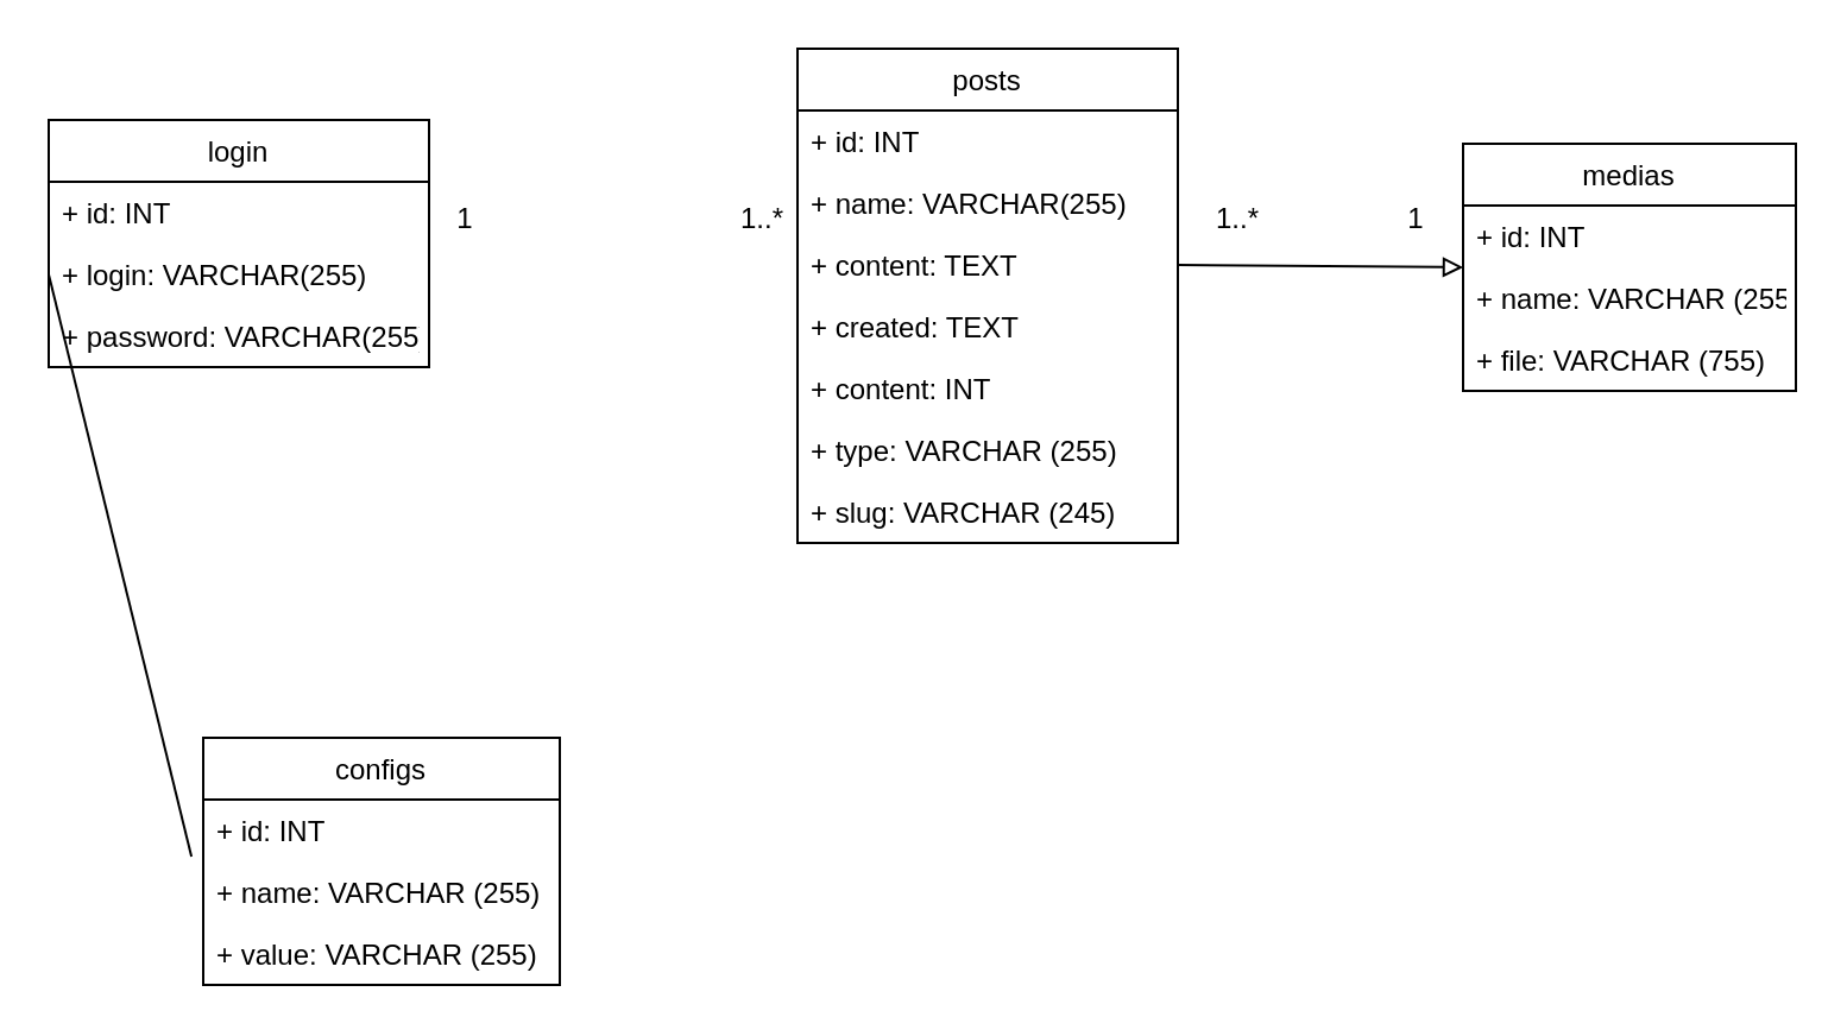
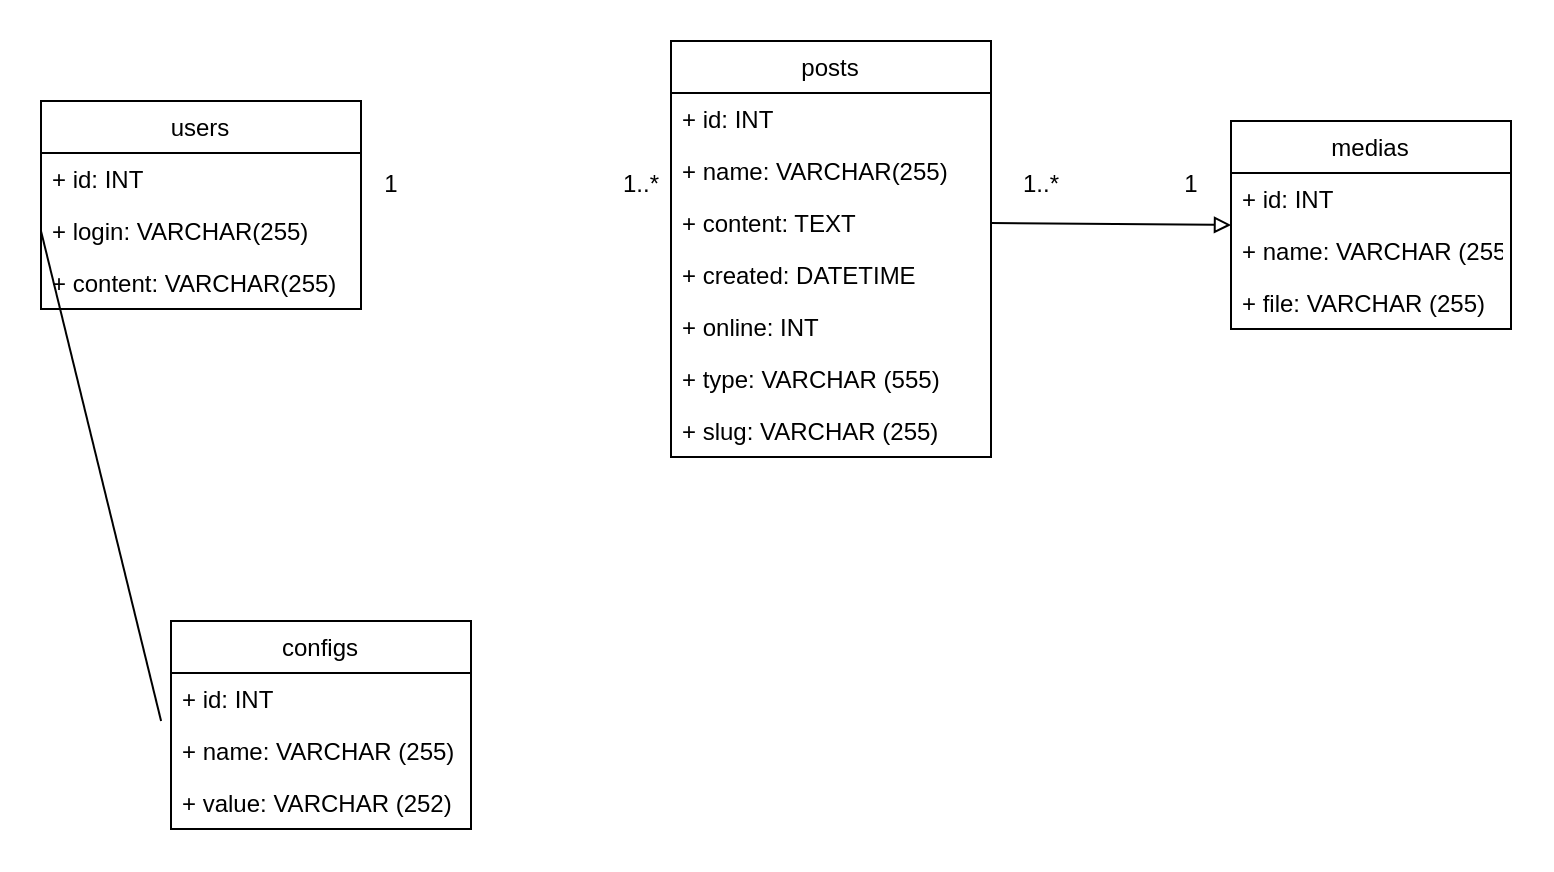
- <mxCell id="2" value="login" style="swimlane;fontStyle=0;childLayout=stackLayout;horizontal=1;startSize=26;fillColor=none;horizontalStack=0;resizeParent=1;resizeParentMax=0;resizeLast=0;collapsible=1;marginBottom=0;" vertex="1" parent="1"><mxGeometry x="20" y="50" width="160" height="104" as="geometry" /></mxCell>
+ <mxCell id="2" value="users" style="swimlane;fontStyle=0;childLayout=stackLayout;horizontal=1;startSize=26;fillColor=none;horizontalStack=0;resizeParent=1;resizeParentMax=0;resizeLast=0;collapsible=1;marginBottom=0;" vertex="1" parent="1"><mxGeometry x="20" y="50" width="160" height="104" as="geometry" /></mxCell>
- <mxCell id="10" value="+ created: TEXT" style="text;strokeColor=none;fillColor=none;align=left;verticalAlign=top;spacingLeft=4;spacingRight=4;overflow=hidden;rotatable=0;points=[[0,0.5],[1,0.5]];portConstraint=eastwest;" vertex="1" parent="6"><mxGeometry y="104" width="160" height="26" as="geometry" /></mxCell>
+ <mxCell id="10" value="+ created: DATETIME" style="text;strokeColor=none;fillColor=none;align=left;verticalAlign=top;spacingLeft=4;spacingRight=4;overflow=hidden;rotatable=0;points=[[0,0.5],[1,0.5]];portConstraint=eastwest;" vertex="1" parent="6"><mxGeometry y="104" width="160" height="26" as="geometry" /></mxCell>
- <mxCell id="5" value="+ password: VARCHAR(255)" style="text;strokeColor=none;fillColor=none;align=left;verticalAlign=top;spacingLeft=4;spacingRight=4;overflow=hidden;rotatable=0;points=[[0,0.5],[1,0.5]];portConstraint=eastwest;" vertex="1" parent="2"><mxGeometry y="78" width="160" height="26" as="geometry" /></mxCell>
+ <mxCell id="5" value="+ content: VARCHAR(255)" style="text;strokeColor=none;fillColor=none;align=left;verticalAlign=top;spacingLeft=4;spacingRight=4;overflow=hidden;rotatable=0;points=[[0,0.5],[1,0.5]];portConstraint=eastwest;" vertex="1" parent="2"><mxGeometry y="78" width="160" height="26" as="geometry" /></mxCell>
- <mxCell id="21" value="+ file: VARCHAR (755)" style="text;strokeColor=none;fillColor=none;align=left;verticalAlign=top;spacingLeft=4;spacingRight=4;overflow=hidden;rotatable=0;points=[[0,0.5],[1,0.5]];portConstraint=eastwest;" vertex="1" parent="18"><mxGeometry y="78" width="140" height="26" as="geometry" /></mxCell>
+ <mxCell id="21" value="+ file: VARCHAR (255)" style="text;strokeColor=none;fillColor=none;align=left;verticalAlign=top;spacingLeft=4;spacingRight=4;overflow=hidden;rotatable=0;points=[[0,0.5],[1,0.5]];portConstraint=eastwest;" vertex="1" parent="18"><mxGeometry y="78" width="140" height="26" as="geometry" /></mxCell>
- <mxCell id="11" value="+ content: INT" style="text;strokeColor=none;fillColor=none;align=left;verticalAlign=top;spacingLeft=4;spacingRight=4;overflow=hidden;rotatable=0;points=[[0,0.5],[1,0.5]];portConstraint=eastwest;" vertex="1" parent="6"><mxGeometry y="130" width="160" height="26" as="geometry" /></mxCell>
+ <mxCell id="11" value="+ online: INT" style="text;strokeColor=none;fillColor=none;align=left;verticalAlign=top;spacingLeft=4;spacingRight=4;overflow=hidden;rotatable=0;points=[[0,0.5],[1,0.5]];portConstraint=eastwest;" vertex="1" parent="6"><mxGeometry y="130" width="160" height="26" as="geometry" /></mxCell>
- <mxCell id="12" value="+ type: VARCHAR (255)" style="text;strokeColor=none;fillColor=none;align=left;verticalAlign=top;spacingLeft=4;spacingRight=4;overflow=hidden;rotatable=0;points=[[0,0.5],[1,0.5]];portConstraint=eastwest;" vertex="1" parent="6"><mxGeometry y="156" width="160" height="26" as="geometry" /></mxCell>
+ <mxCell id="12" value="+ type: VARCHAR (555)" style="text;strokeColor=none;fillColor=none;align=left;verticalAlign=top;spacingLeft=4;spacingRight=4;overflow=hidden;rotatable=0;points=[[0,0.5],[1,0.5]];portConstraint=eastwest;" vertex="1" parent="6"><mxGeometry y="156" width="160" height="26" as="geometry" /></mxCell>
- <mxCell id="13" value="+ slug: VARCHAR (245)" style="text;strokeColor=none;fillColor=none;align=left;verticalAlign=top;spacingLeft=4;spacingRight=4;overflow=hidden;rotatable=0;points=[[0,0.5],[1,0.5]];portConstraint=eastwest;" vertex="1" parent="6"><mxGeometry y="182" width="160" height="26" as="geometry" /></mxCell>
+ <mxCell id="13" value="+ slug: VARCHAR (255)" style="text;strokeColor=none;fillColor=none;align=left;verticalAlign=top;spacingLeft=4;spacingRight=4;overflow=hidden;rotatable=0;points=[[0,0.5],[1,0.5]];portConstraint=eastwest;" vertex="1" parent="6"><mxGeometry y="182" width="160" height="26" as="geometry" /></mxCell>
- <mxCell id="17" value="+ value: VARCHAR (255)" style="text;strokeColor=none;fillColor=none;align=left;verticalAlign=top;spacingLeft=4;spacingRight=4;overflow=hidden;rotatable=0;points=[[0,0.5],[1,0.5]];portConstraint=eastwest;" vertex="1" parent="14"><mxGeometry y="78" width="150" height="26" as="geometry" /></mxCell>
+ <mxCell id="17" value="+ value: VARCHAR (252)" style="text;strokeColor=none;fillColor=none;align=left;verticalAlign=top;spacingLeft=4;spacingRight=4;overflow=hidden;rotatable=0;points=[[0,0.5],[1,0.5]];portConstraint=eastwest;" vertex="1" parent="14"><mxGeometry y="78" width="150" height="26" as="geometry" /></mxCell>
